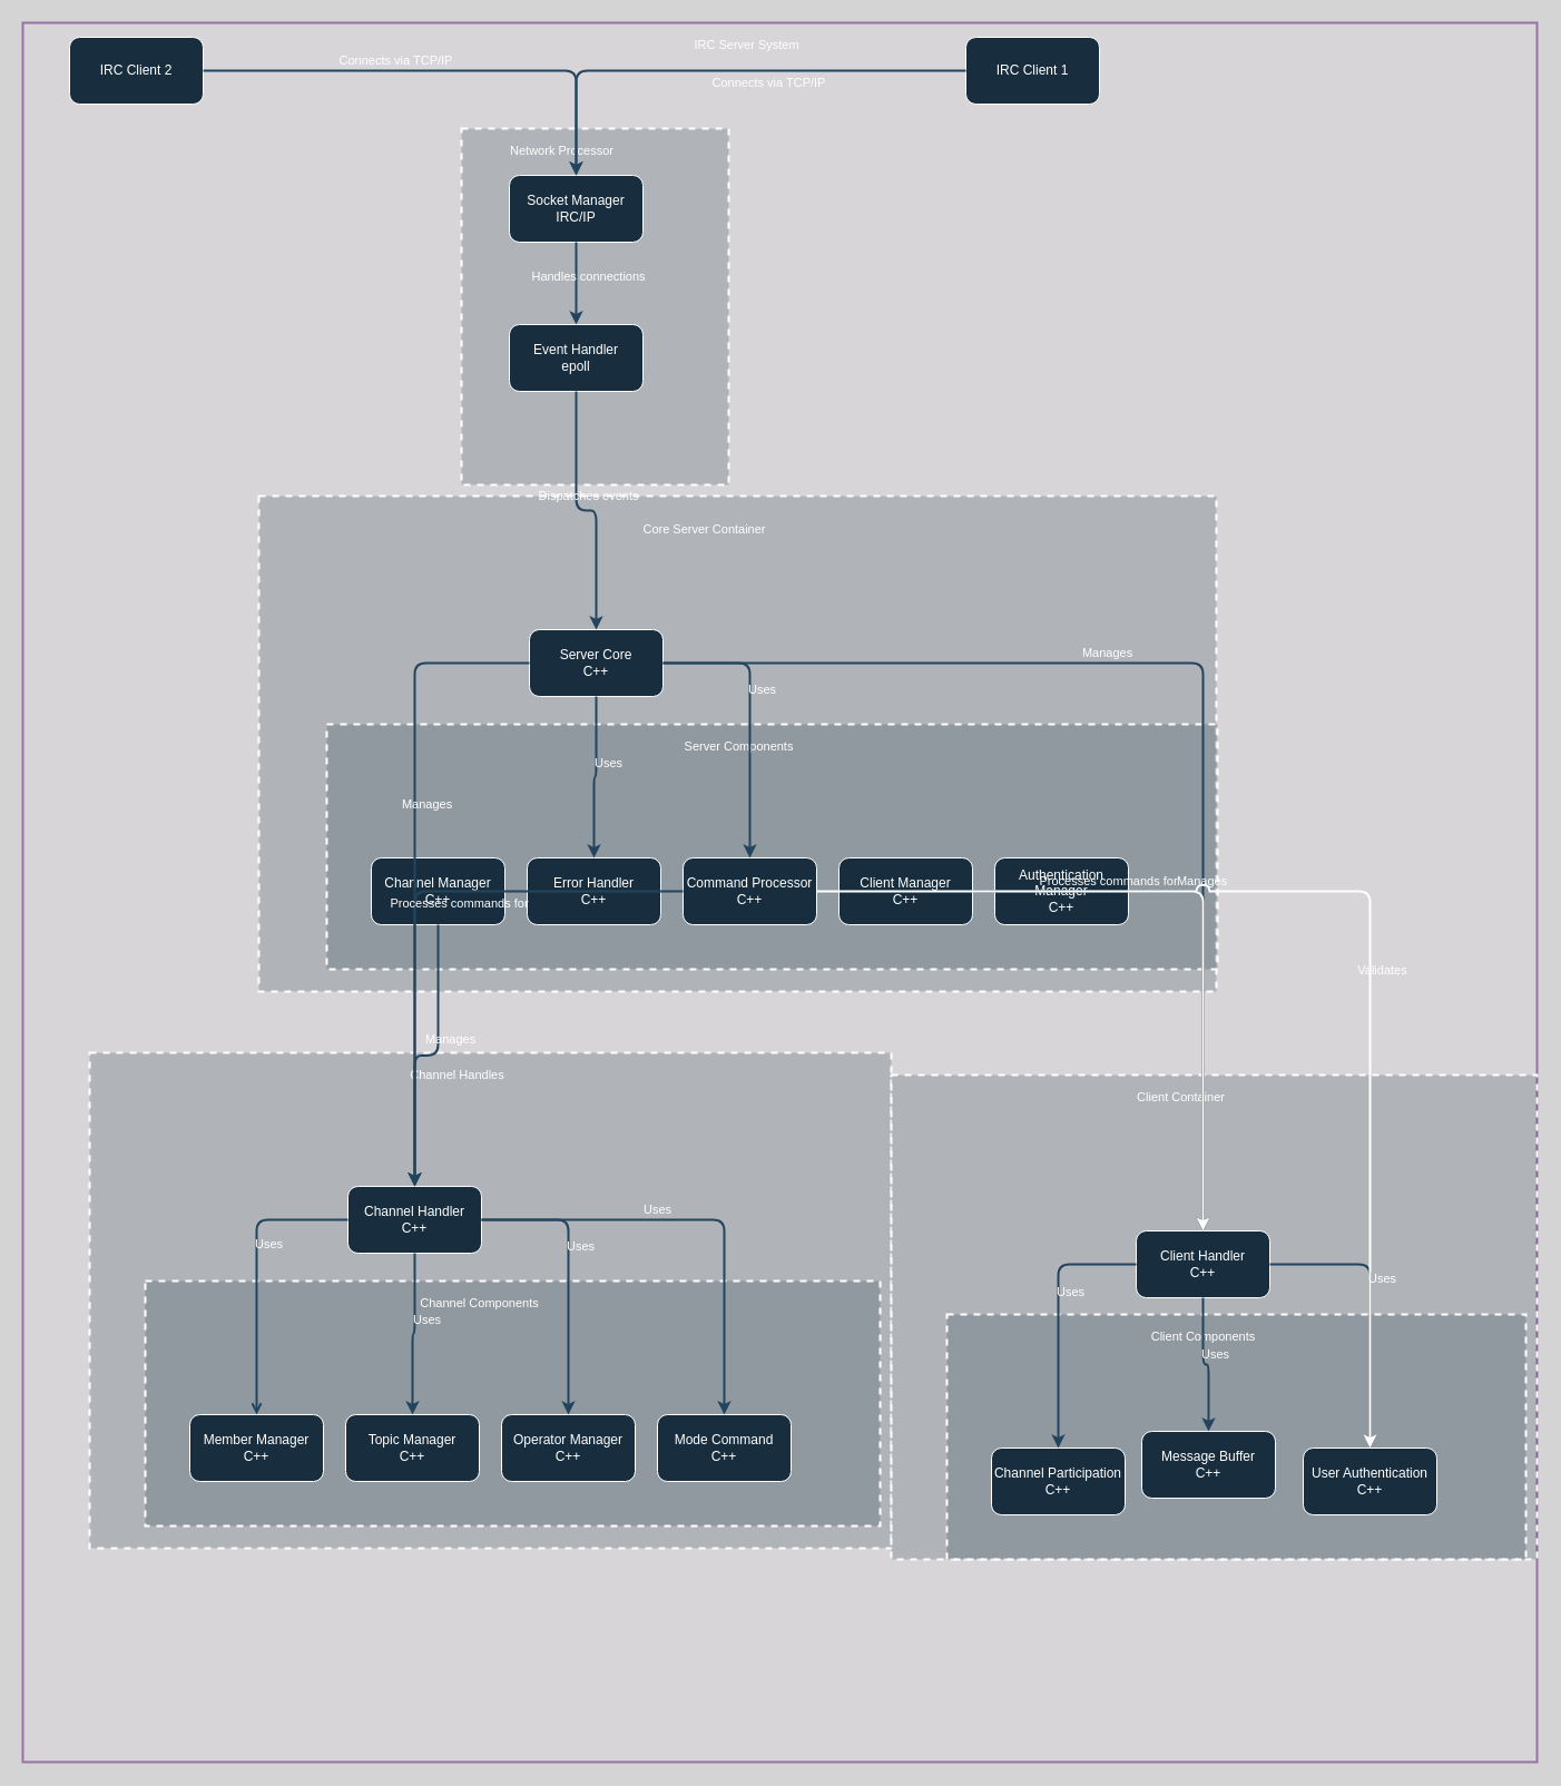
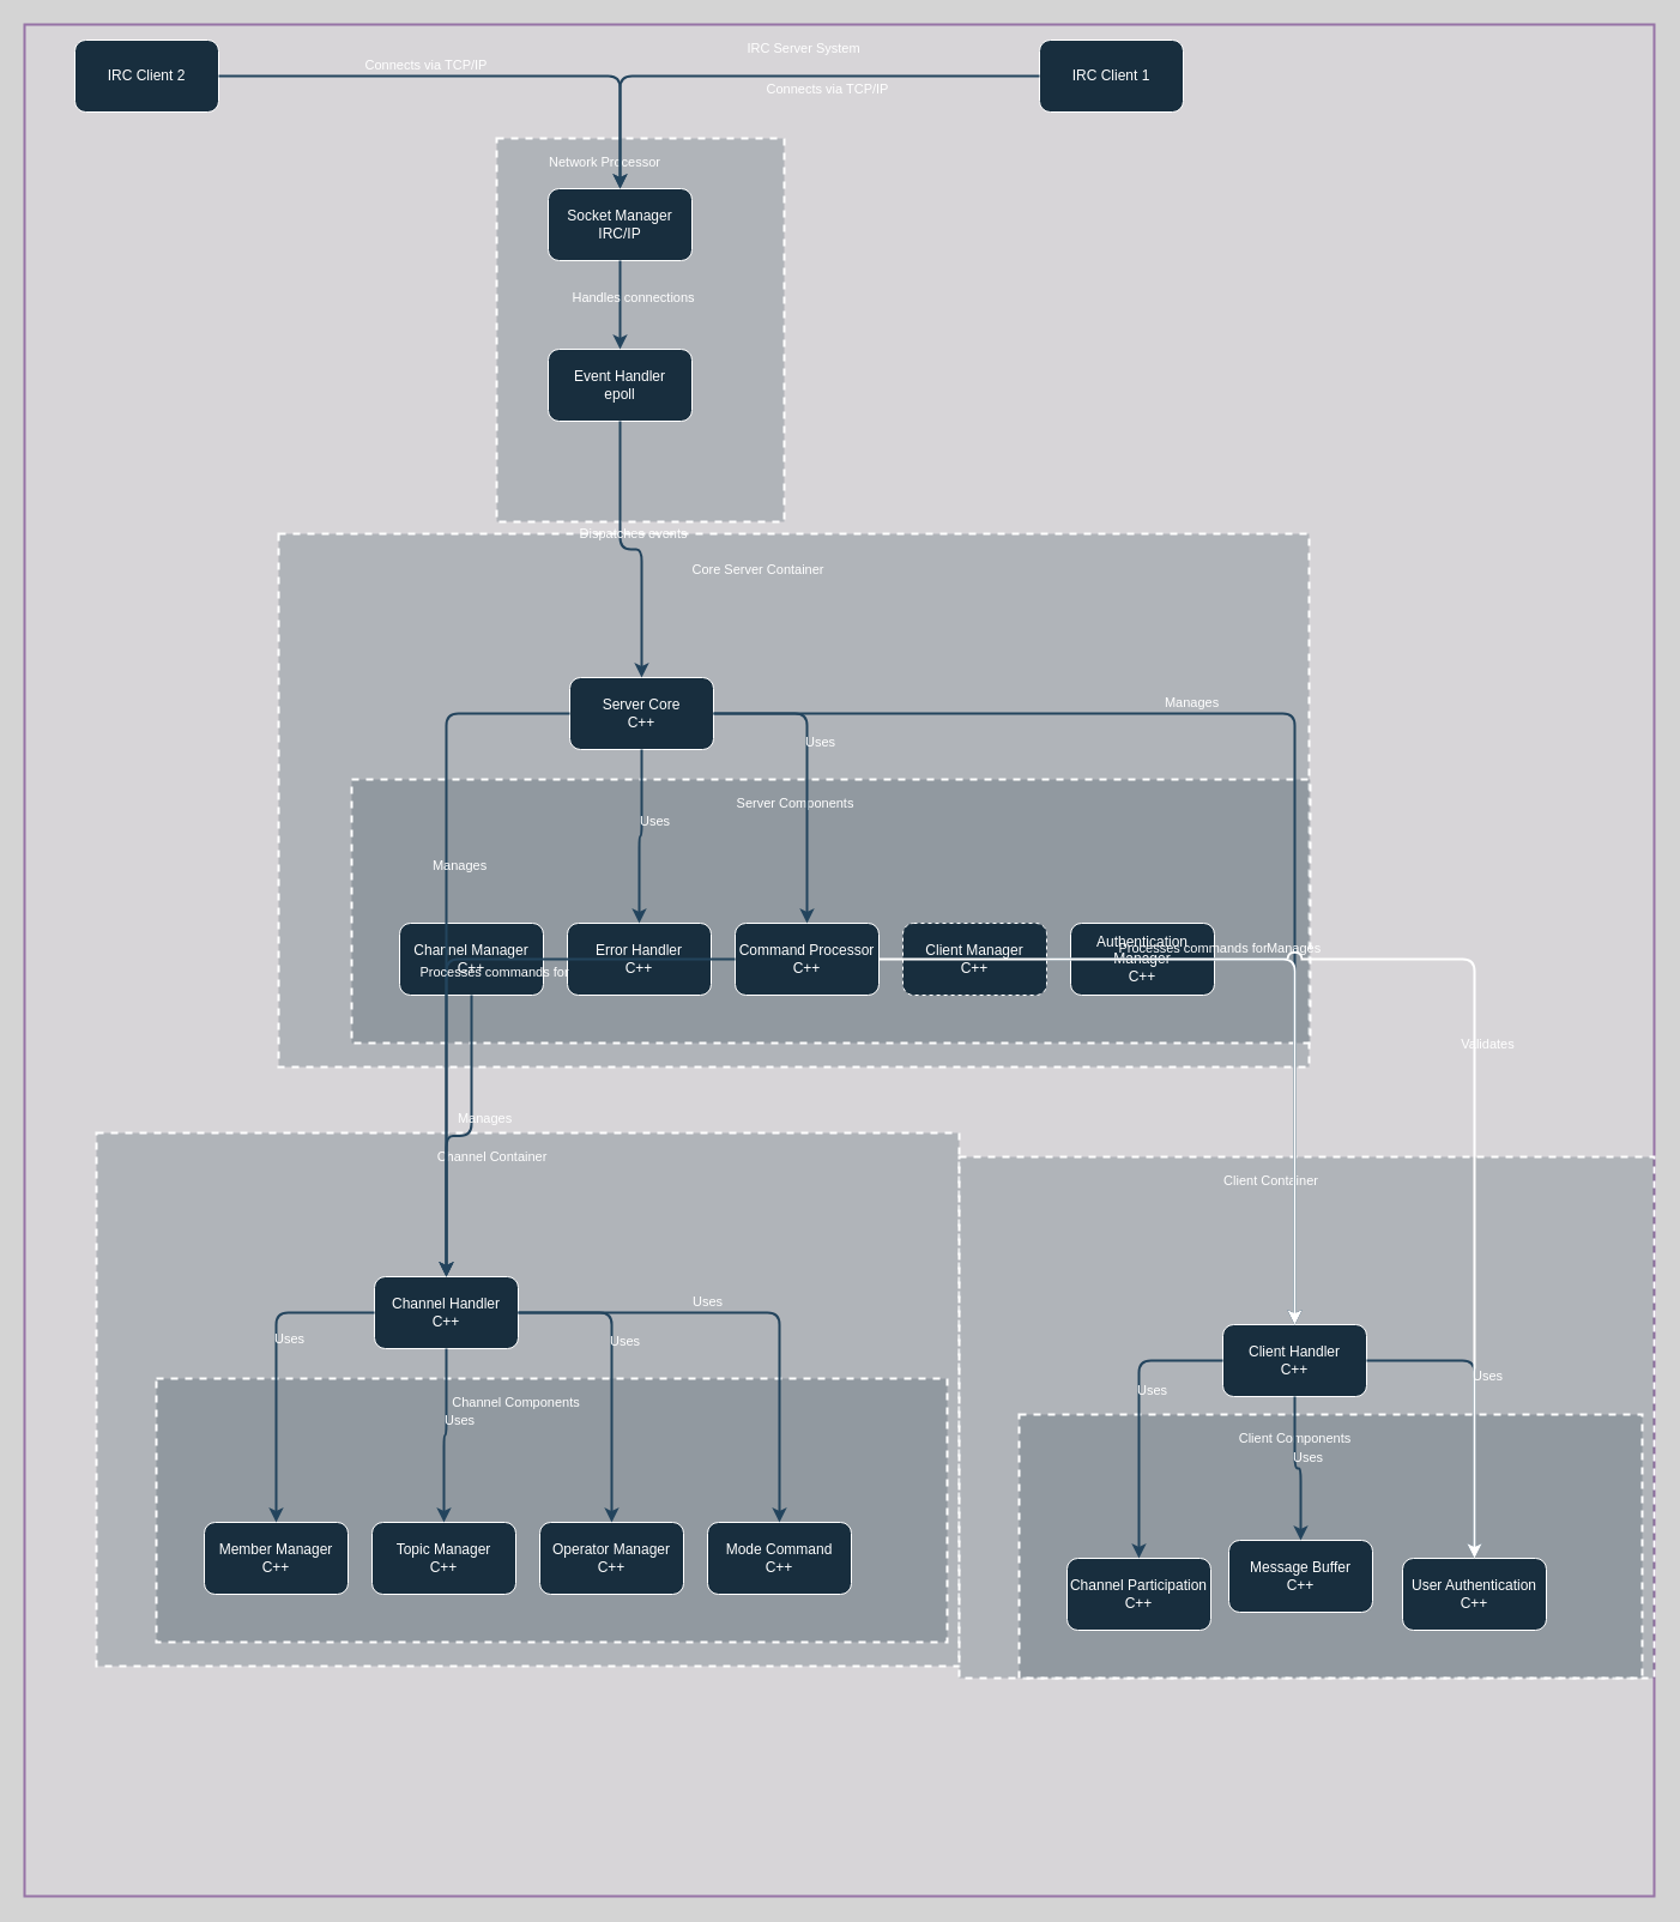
- <mxCell id="23" value="Client Manager&lt;br&gt;C++" style="rounded=1;whiteSpace=wrap;html=1;fillColor=#182E3E;labelBackgroundColor=none;strokeColor=#FFFFFF;fontColor=#FFFFFF;" parent="21" vertex="1"><mxGeometry x="460" y="120" width="120" height="60" as="geometry" /></mxCell>
+ <mxCell id="23" value="Client Manager&lt;br&gt;C++" style="rounded=1;whiteSpace=wrap;html=1;fillColor=#182E3E;labelBackgroundColor=none;strokeColor=#FFFFFF;fontColor=#FFFFFF;dashed=1;" parent="21" vertex="1"><mxGeometry x="460" y="120" width="120" height="60" as="geometry" /></mxCell>
- <mxCell id="11" value="Channel Handles" style="edgeLabel;html=1;align=center;verticalAlign=middle;resizable=0;labelBackgroundColor=none;spacing=5;fontColor=#FFFFFF;" parent="2" vertex="1"><mxGeometry x="68" y="933" width="644" height="24" as="geometry" /></mxCell>
+ <mxCell id="11" value="Channel Container" style="edgeLabel;html=1;align=center;verticalAlign=middle;resizable=0;labelBackgroundColor=none;spacing=5;fontColor=#FFFFFF;" parent="2" vertex="1"><mxGeometry x="68" y="933" width="644" height="24" as="geometry" /></mxCell>
- <mxCell id="59" style="edgeStyle=orthogonalEdgeStyle;rounded=1;orthogonalLoop=1;jettySize=auto;html=1;strokeColor=#23445D;strokeWidth=2;jumpStyle=arc;jumpSize=10;spacing=15;labelBackgroundColor=none;labelBorderColor=none;fontColor=default;endArrow=open;" parent="1" source="10" target="5" edge="1"><mxGeometry relative="1" as="geometry" /></mxCell>
+ <mxCell id="59" style="edgeStyle=orthogonalEdgeStyle;rounded=1;orthogonalLoop=1;jettySize=auto;html=1;strokeColor=#23445D;strokeWidth=2;jumpStyle=arc;jumpSize=10;spacing=15;labelBackgroundColor=none;labelBorderColor=none;fontColor=default;" parent="1" source="10" target="5" edge="1"><mxGeometry relative="1" as="geometry" /></mxCell>
